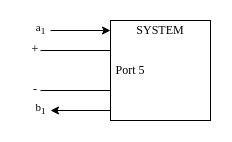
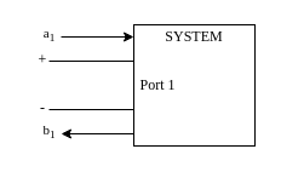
- <mxCell id="7" value="Port 5" style="text;html=1;align=center;verticalAlign=middle;whiteSpace=wrap;rounded=0;fontFamily=Times New Roman;" vertex="1" parent="1"><mxGeometry x="100" y="55" width="60" height="30" as="geometry" /></mxCell>
+ <mxCell id="7" value="Port 1" style="text;html=1;align=center;verticalAlign=middle;whiteSpace=wrap;rounded=0;fontFamily=Times New Roman;" vertex="1" parent="1"><mxGeometry x="100" y="55" width="60" height="30" as="geometry" /></mxCell>
